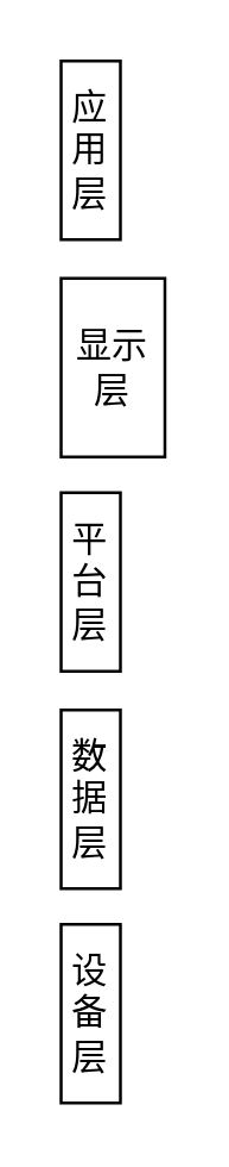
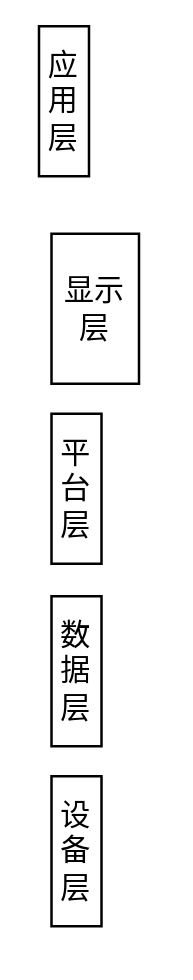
- <mxCell id="2" value="应用层" style="rounded=0;whiteSpace=wrap;html=1;" vertex="1" parent="1"><mxGeometry x="20" y="20" width="20" height="60" as="geometry" /></mxCell>
+ <mxCell id="2" value="应用层" style="rounded=0;whiteSpace=wrap;html=1;" vertex="1" parent="1"><mxGeometry x="15" y="10" width="20" height="60" as="geometry" /></mxCell>
